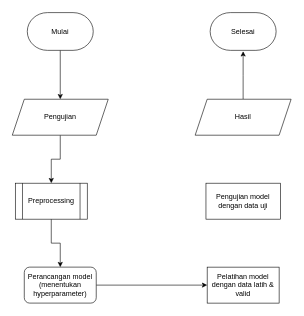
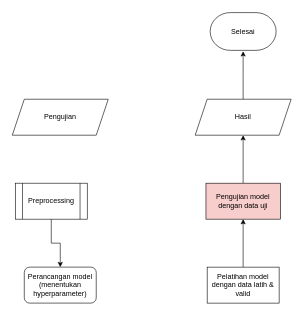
- <mxCell id="15" value="Mulai" style="fixedSize=1;html=1;shape=mxgraph.flowchart.terminator;whiteSpace=wrap;" parent="1" vertex="1"><mxGeometry x="45" y="20.5" width="110" height="63" as="geometry" /></mxCell>
- <mxCell id="14" style="edgeStyle=orthogonalEdgeStyle;rounded=0;orthogonalLoop=1;jettySize=auto;html=1;entryX=0.5;entryY=0;entryDx=0;entryDy=0;" parent="1" source="15" target="3" edge="1"><mxGeometry relative="1" as="geometry" /></mxCell>
+ <mxCell id="8" style="edgeStyle=orthogonalEdgeStyle;rounded=0;orthogonalLoop=1;jettySize=auto;html=1;entryX=0.5;entryY=1;entryDx=0;entryDy=0;" parent="1" source="9" target="11" edge="1"><mxGeometry relative="1" as="geometry" /></mxCell>
- <mxCell id="2" style="edgeStyle=orthogonalEdgeStyle;rounded=0;orthogonalLoop=1;jettySize=auto;html=1;" parent="1" source="3" target="13" edge="1"><mxGeometry relative="1" as="geometry" /></mxCell>
- <mxCell id="9" value="Pengujian model dengan data uji" style="rounded=0;whiteSpace=wrap;html=1;" parent="1" vertex="1"><mxGeometry x="343" y="305" width="124" height="60" as="geometry" /></mxCell>
+ <mxCell id="9" value="Pengujian model dengan data uji" style="rounded=0;whiteSpace=wrap;html=1;fillColor=#f8cecc;" parent="1" vertex="1"><mxGeometry x="343" y="305" width="124" height="60" as="geometry" /></mxCell>
+ <mxCell id="6" style="edgeStyle=orthogonalEdgeStyle;rounded=0;orthogonalLoop=1;jettySize=auto;html=1;entryX=0.5;entryY=1;entryDx=0;entryDy=0;" parent="1" source="7" target="9" edge="1"><mxGeometry relative="1" as="geometry" /></mxCell>
- <mxCell id="4" style="edgeStyle=orthogonalEdgeStyle;rounded=0;orthogonalLoop=1;jettySize=auto;html=1;entryX=0;entryY=0.5;entryDx=0;entryDy=0;" parent="1" source="5" target="7" edge="1"><mxGeometry relative="1" as="geometry" /></mxCell>
